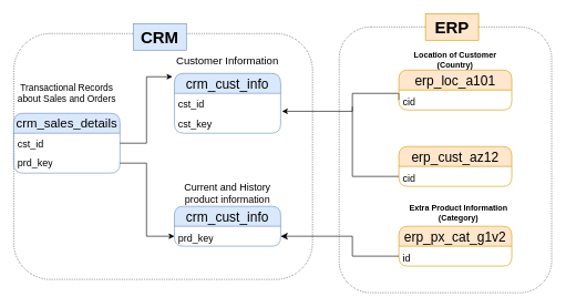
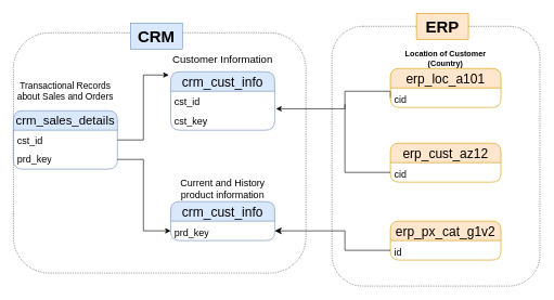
- <mxCell id="15" value="&lt;font&gt;Extra Product Information (Category)&lt;/font&gt;" style="text;html=1;align=center;verticalAlign=middle;whiteSpace=wrap;rounded=0;fontSize=12;fontStyle=1" parent="1" vertex="1"><mxGeometry x="600" y="300" width="180" height="40" as="geometry" /></mxCell>
